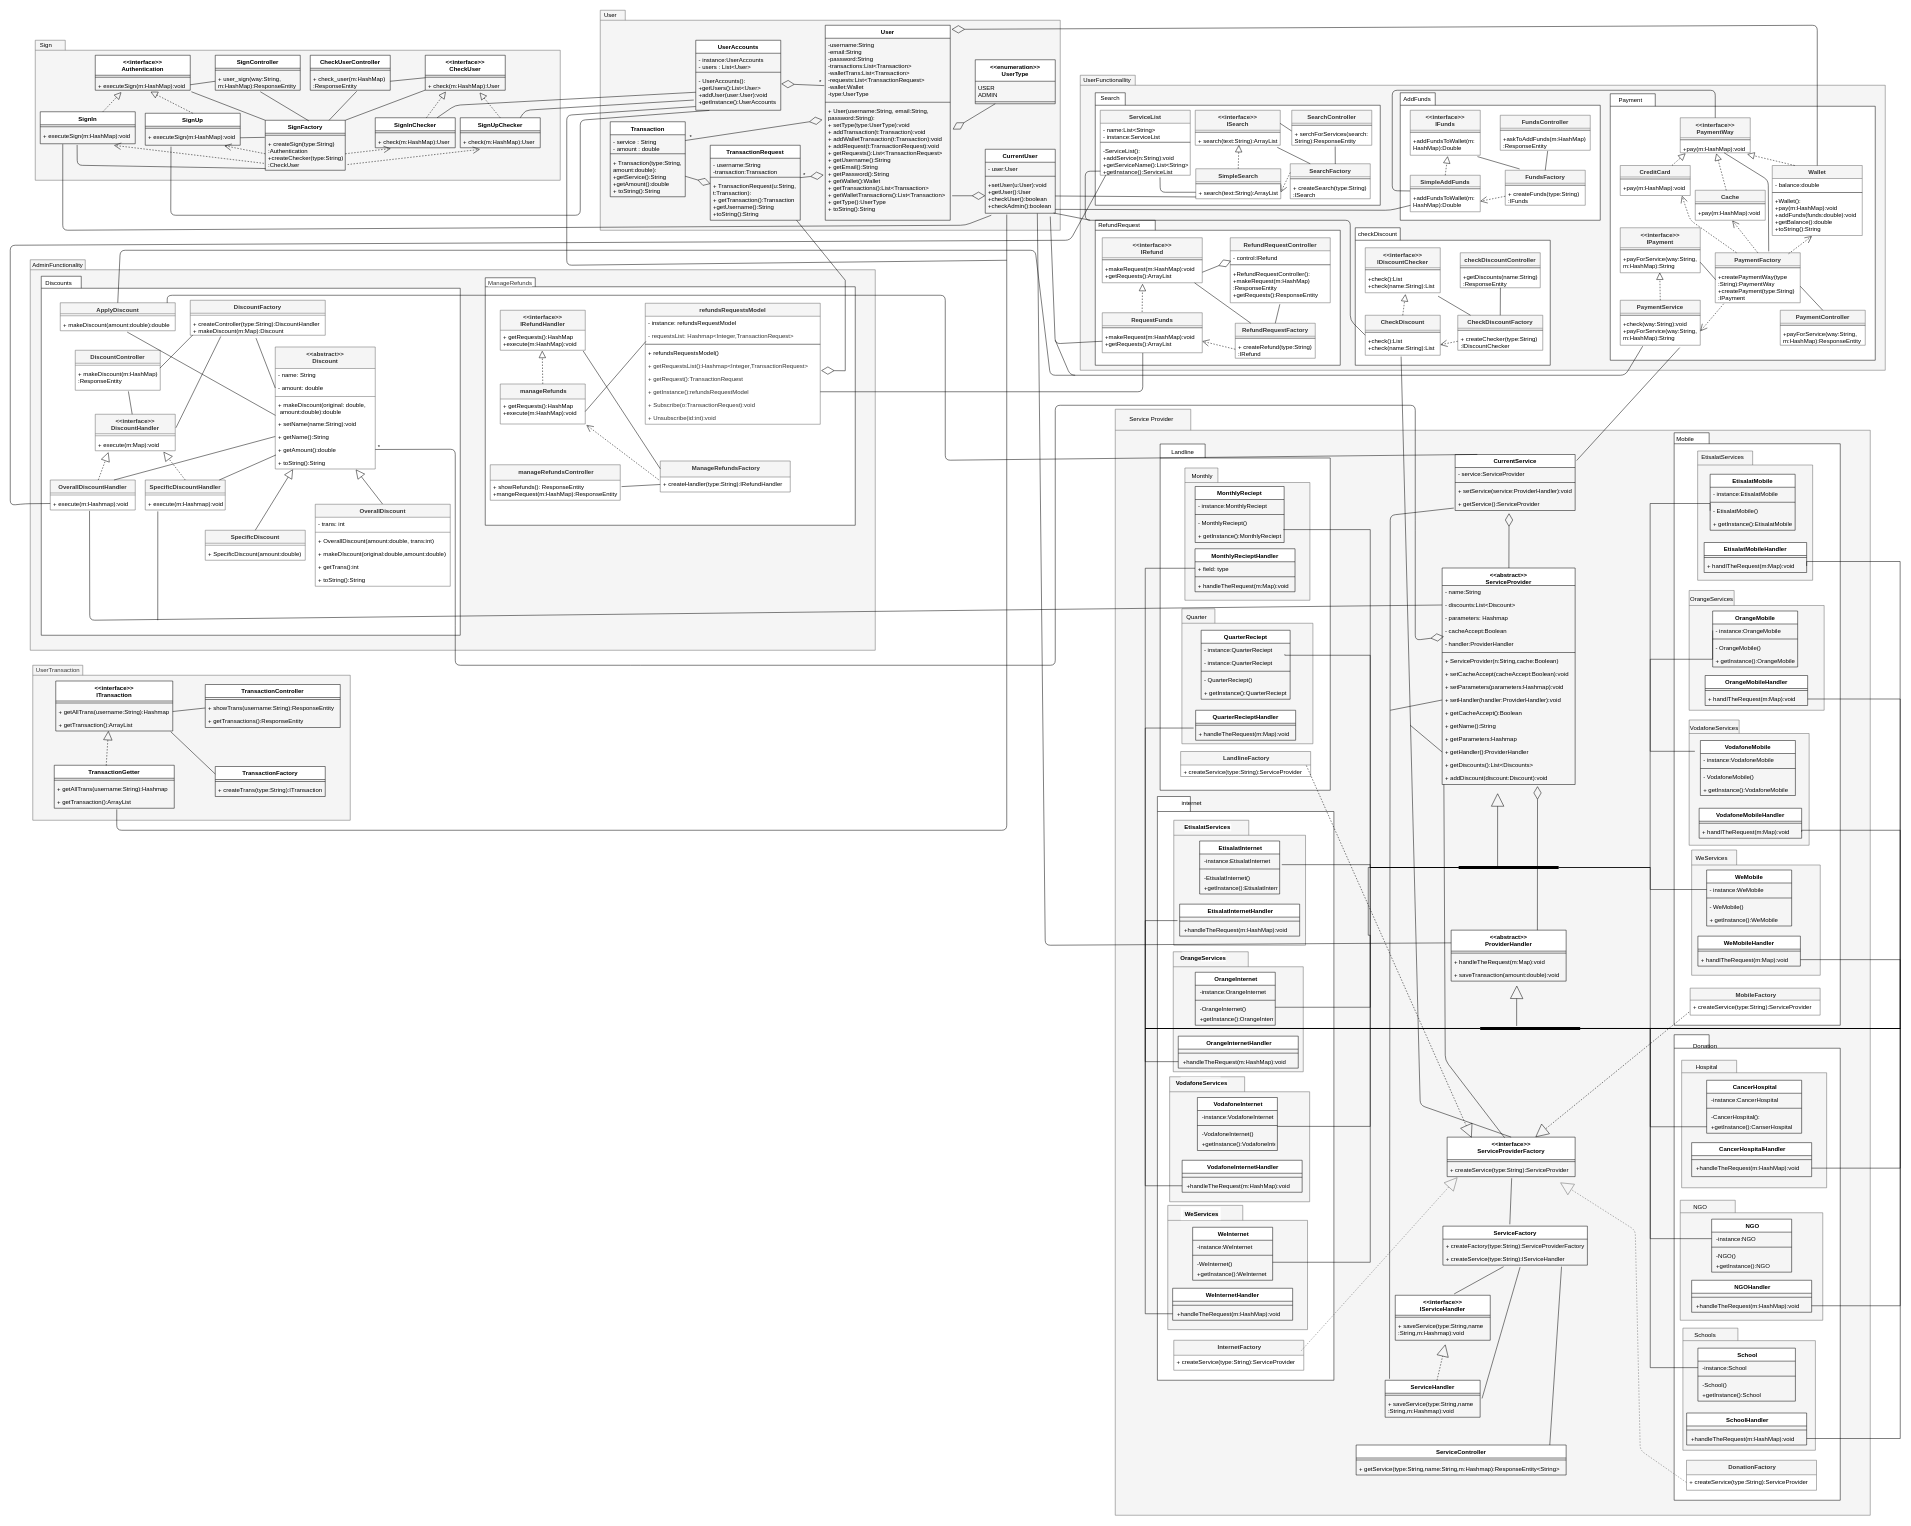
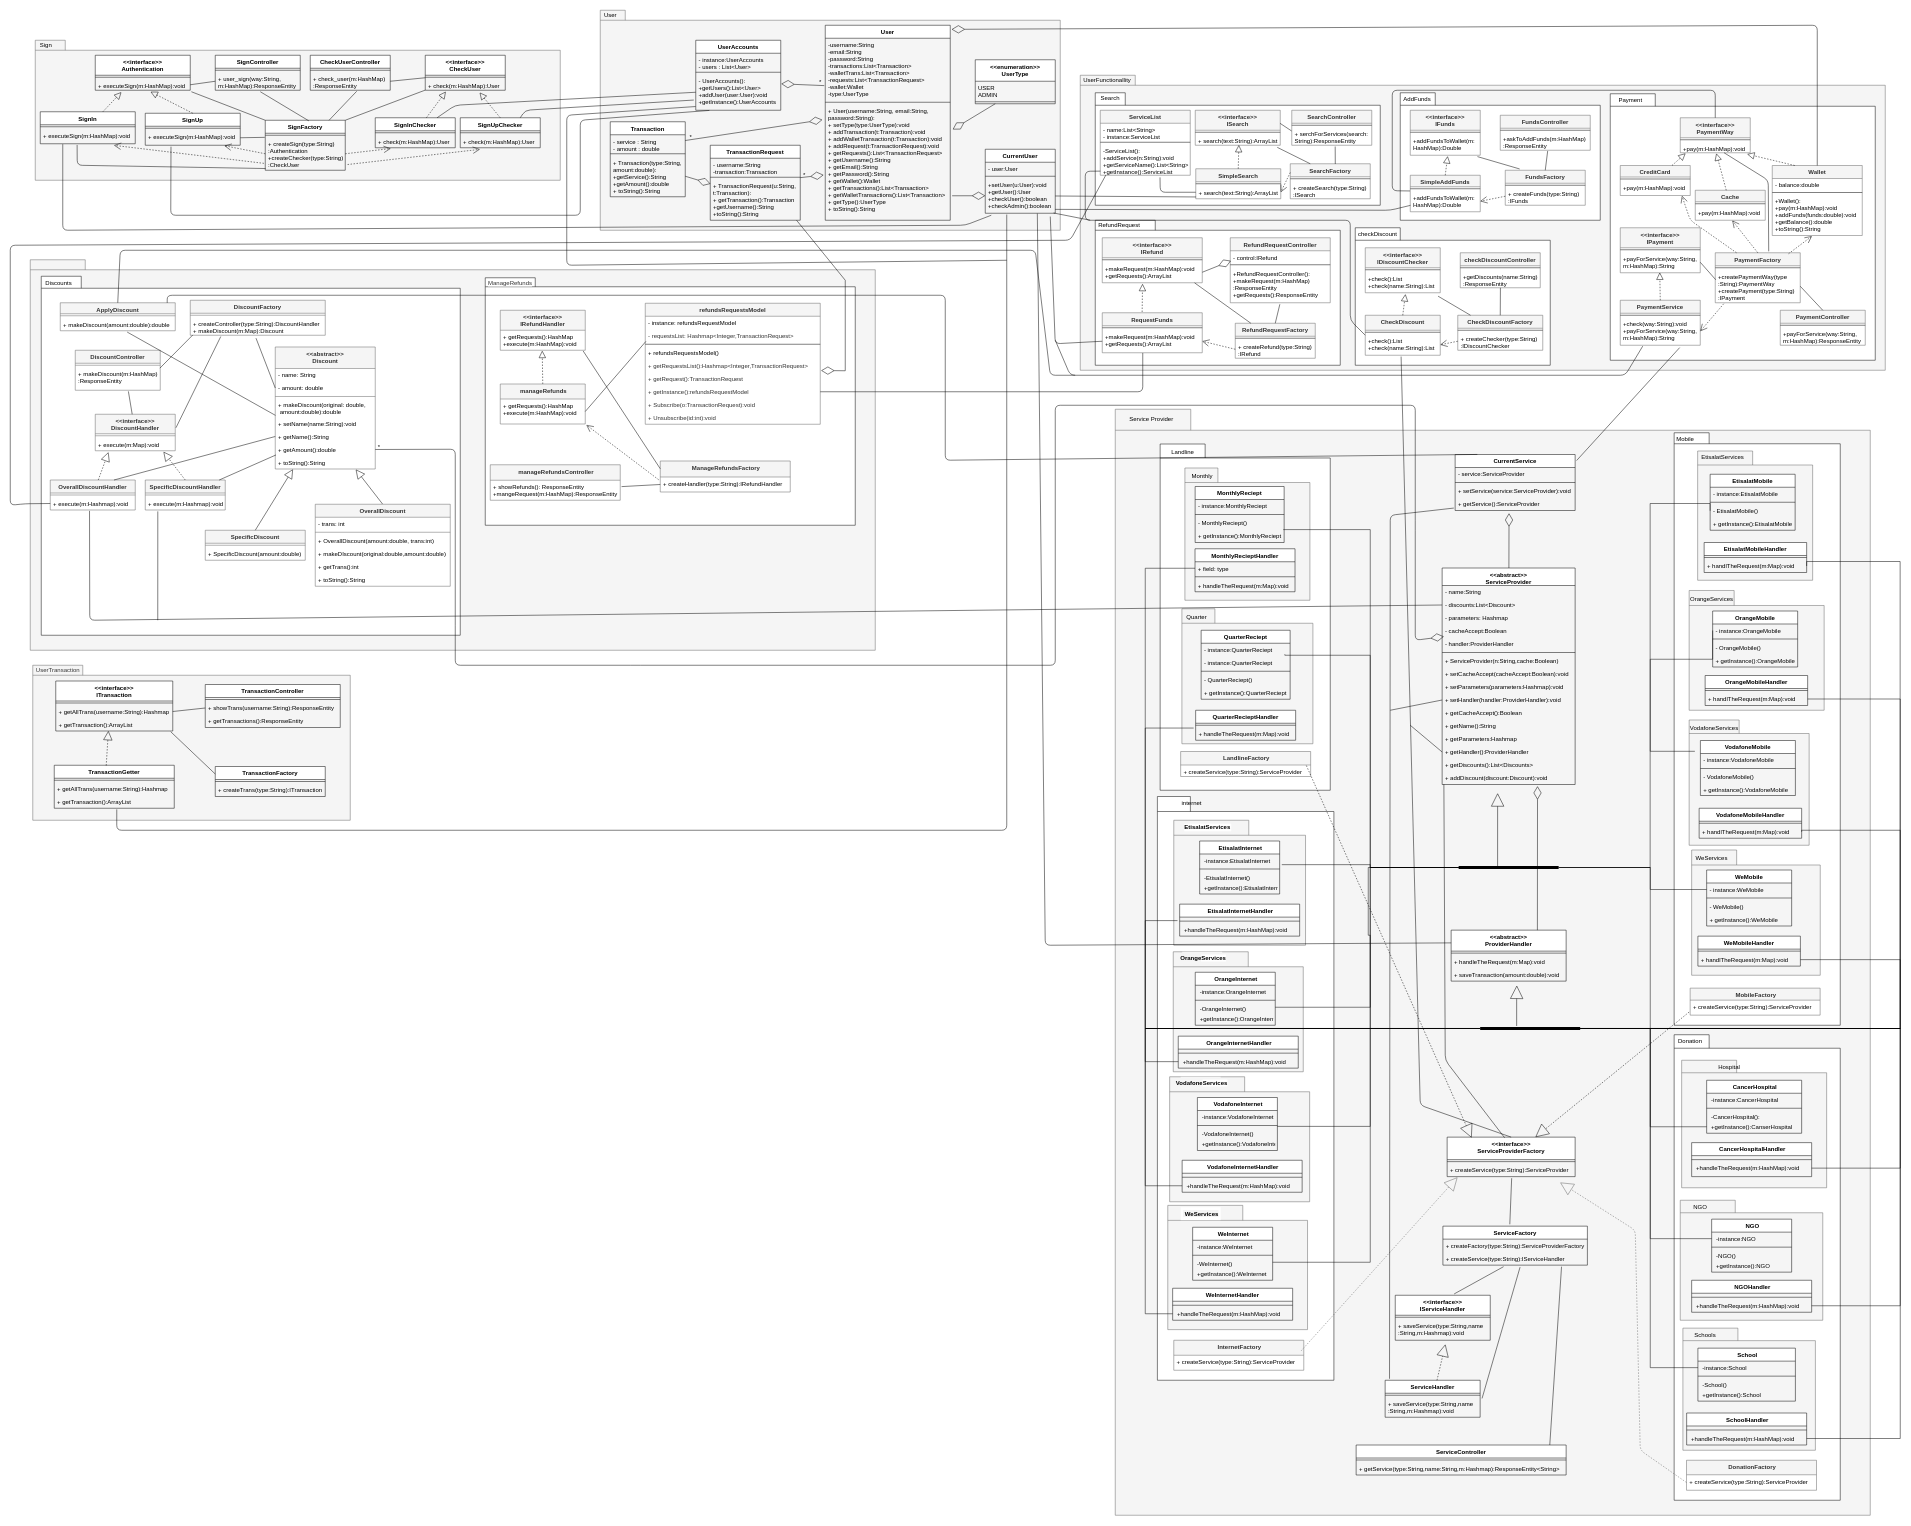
- <mxCell id="215" value="AdminFunctionality" style="text;html=1;strokeColor=none;fillColor=none;align=center;verticalAlign=middle;whiteSpace=wrap;rounded=0;" parent="1" vertex="1"><mxGeometry x="60" y="519" width="110" height="20" as="geometry" /></mxCell>
- <mxCell id="348" value="+ setService(service:ProviderHandler):void" style="text;strokeColor=none;fillColor=none;align=left;verticalAlign=top;spacingLeft=4;spacingRight=4;overflow=hidden;rotatable=0;points=[[0,0.5],[1,0.5]];portConstraint=eastwest;labelBackgroundColor=none;fontSize=12;fontColor=none;" parent="345" vertex="1"><mxGeometry y="60" width="240" height="26" as="geometry" /></mxCell>
+ <mxCell id="348" value="+ setService(service:ServiceProvider):void" style="text;strokeColor=none;fillColor=none;align=left;verticalAlign=top;spacingLeft=4;spacingRight=4;overflow=hidden;rotatable=0;points=[[0,0.5],[1,0.5]];portConstraint=eastwest;labelBackgroundColor=none;fontSize=12;fontColor=none;" parent="345" vertex="1"><mxGeometry y="60" width="240" height="26" as="geometry" /></mxCell>
- <mxCell id="525" value="Donation" style="text;html=1;strokeColor=none;fillColor=none;align=center;verticalAlign=middle;whiteSpace=wrap;rounded=0;" parent="1" vertex="1"><mxGeometry x="3390" y="2081.79" width="40" height="20" as="geometry" /></mxCell>
+ <mxCell id="525" value="Donation" style="text;html=1;strokeColor=none;fillColor=none;align=center;verticalAlign=middle;whiteSpace=wrap;rounded=0;" parent="1" vertex="1"><mxGeometry x="3360" y="2071.79" width="40" height="20" as="geometry" /></mxCell>
- <mxCell id="547" value="Hospital" style="text;html=1;strokeColor=none;fillColor=none;align=center;verticalAlign=middle;whiteSpace=wrap;rounded=0;" vertex="1" parent="1"><mxGeometry x="3392.8" y="2123" width="40" height="20" as="geometry" /></mxCell>
+ <mxCell id="547" value="Hospital" style="text;html=1;strokeColor=none;fillColor=none;align=center;verticalAlign=middle;whiteSpace=wrap;rounded=0;" vertex="1" parent="1"><mxGeometry x="3437.8" y="2123" width="40" height="20" as="geometry" /></mxCell>
